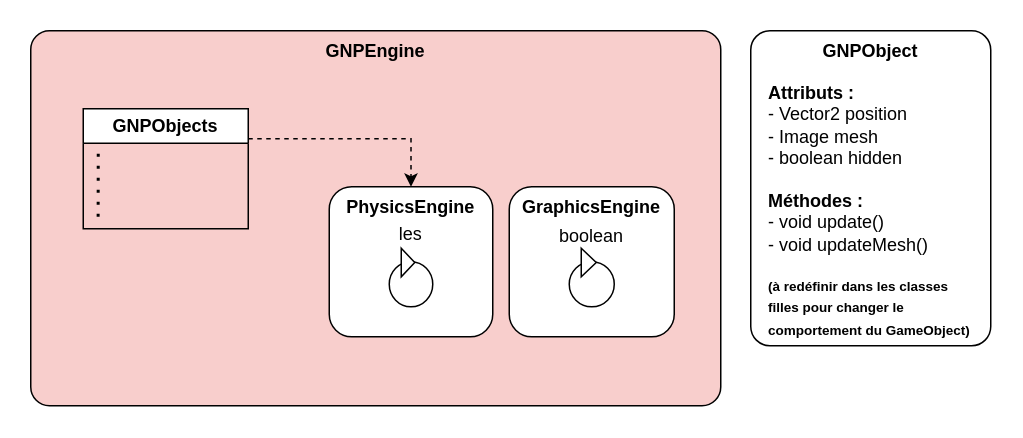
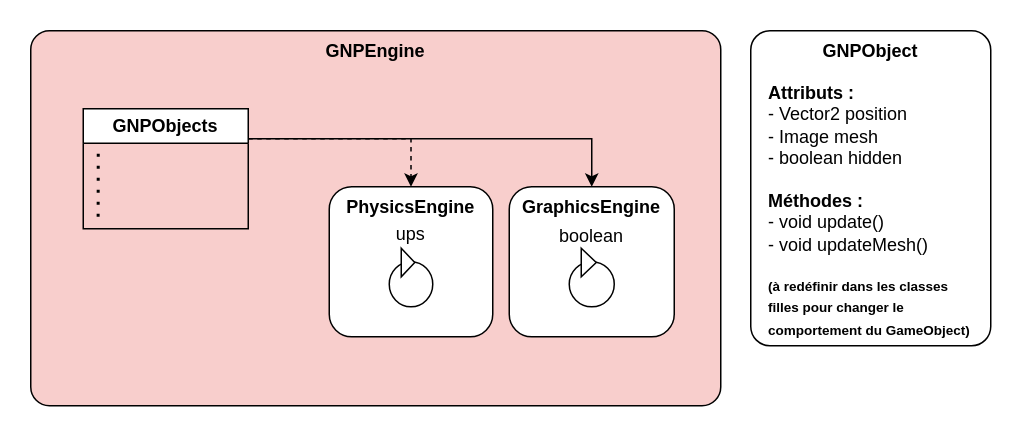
+ <mxCell id="9" style="edgeStyle=orthogonalEdgeStyle;rounded=0;orthogonalLoop=1;jettySize=auto;html=1;exitX=1;exitY=0.25;exitDx=0;exitDy=0;entryX=0.5;entryY=0;entryDx=0;entryDy=0;" parent="1" source="10" target="3" edge="1"><mxGeometry relative="1" as="geometry" /></mxCell>
- <mxCell id="17" value="les" style="text;html=1;align=center;verticalAlign=middle;whiteSpace=wrap;rounded=0;" parent="1" vertex="1"><mxGeometry x="244" y="141" width="59" height="30" as="geometry" /></mxCell>
+ <mxCell id="17" value="ups" style="text;html=1;align=center;verticalAlign=middle;whiteSpace=wrap;rounded=0;" parent="1" vertex="1"><mxGeometry x="244" y="141" width="59" height="30" as="geometry" /></mxCell>
